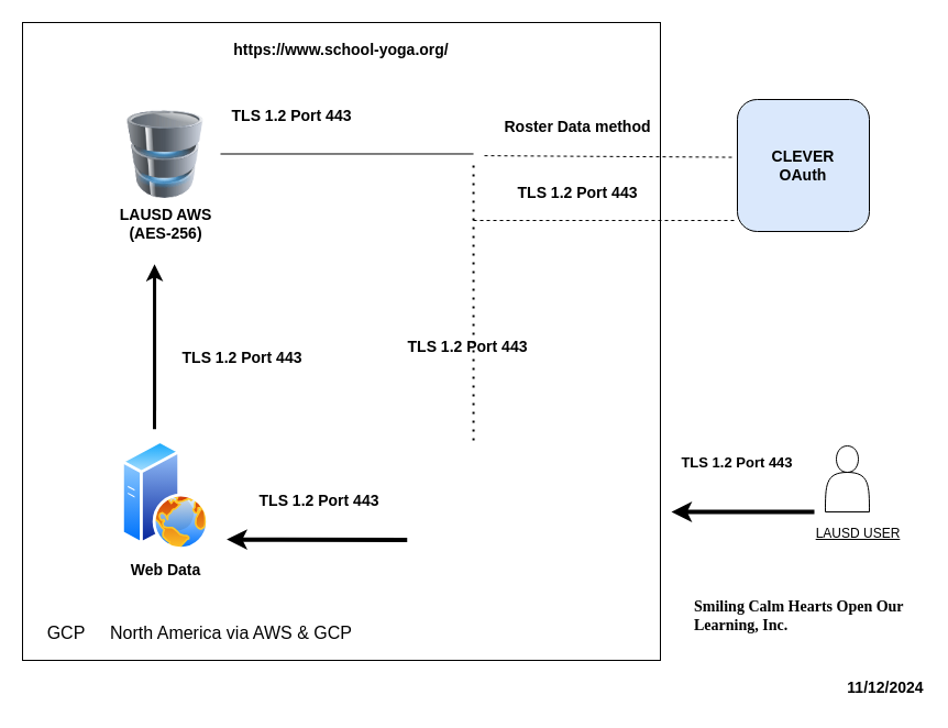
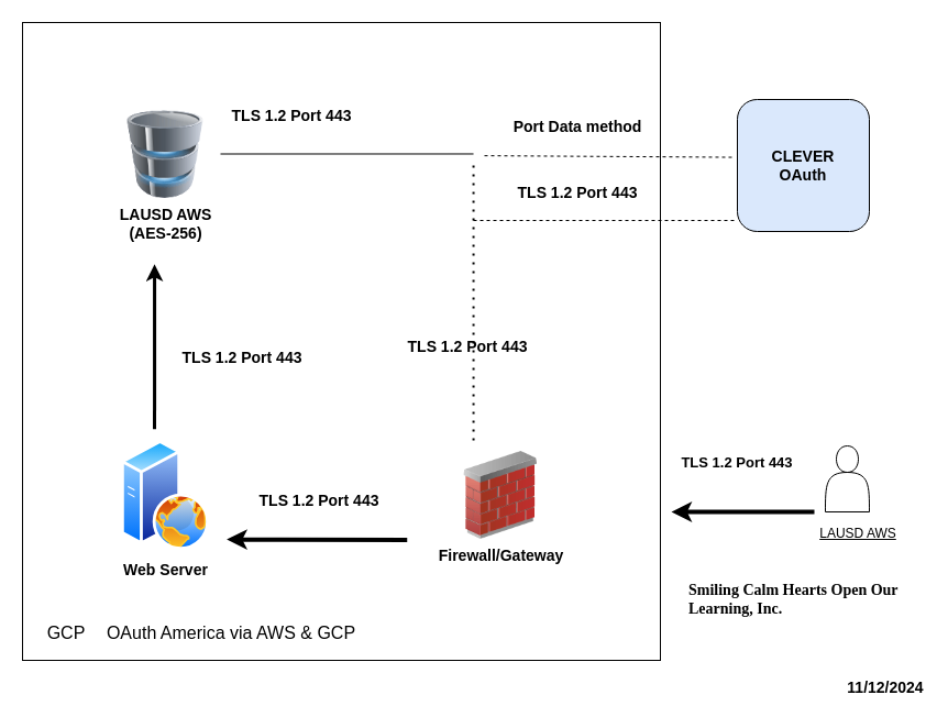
- <mxCell id="13" value="&lt;b&gt;&lt;font style=&quot;font-size: 14px;&quot;&gt;https://www.school-yoga.org/&lt;/font&gt;&lt;/b&gt;" style="text;html=1;align=center;verticalAlign=middle;whiteSpace=wrap;rounded=0;" vertex="1" parent="1"><mxGeometry x="180" y="30" width="260" height="30" as="geometry" /></mxCell>
- <mxCell id="14" value="&lt;b&gt;&lt;font style=&quot;font-size: 14px;&quot;&gt;Roster Data method&lt;/font&gt;&lt;/b&gt;" style="text;html=1;align=center;verticalAlign=middle;whiteSpace=wrap;rounded=0;" vertex="1" parent="1"><mxGeometry x="450" y="100" width="150" height="30" as="geometry" /></mxCell>
+ <mxCell id="14" value="&lt;b&gt;&lt;font style=&quot;font-size: 14px;&quot;&gt;Port Data method&lt;/font&gt;&lt;/b&gt;" style="text;html=1;align=center;verticalAlign=middle;whiteSpace=wrap;rounded=0;" vertex="1" parent="1"><mxGeometry x="450" y="100" width="150" height="30" as="geometry" /></mxCell>
+ <mxCell id="4" value="&lt;font style=&quot;font-size: 14px;&quot;&gt;&lt;b&gt;Firewall/Gateway&lt;/b&gt;&lt;/font&gt;" style="image;html=1;image=img/lib/clip_art/networking/Firewall_02_128x128.png" vertex="1" parent="1"><mxGeometry x="380" y="410" width="150" height="80" as="geometry" /></mxCell>
- <mxCell id="10" value="&lt;u&gt;LAUSD USER&lt;/u&gt;" style="text;html=1;align=center;verticalAlign=middle;whiteSpace=wrap;rounded=0;" vertex="1" parent="1"><mxGeometry x="720" y="470" width="120" height="30" as="geometry" /></mxCell>
+ <mxCell id="10" value="&lt;u&gt;LAUSD AWS&lt;/u&gt;" style="text;html=1;align=center;verticalAlign=middle;whiteSpace=wrap;rounded=0;" vertex="1" parent="1"><mxGeometry x="720" y="470" width="120" height="30" as="geometry" /></mxCell>
- <mxCell id="5" value="&lt;font style=&quot;font-size: 14px;&quot;&gt;&lt;b&gt;Web Data&lt;/b&gt;&lt;/font&gt;" style="image;aspect=fixed;perimeter=ellipsePerimeter;html=1;align=center;shadow=0;dashed=0;spacingTop=3;image=img/lib/active_directory/web_server.svg;" vertex="1" parent="1"><mxGeometry x="110" y="400" width="80" height="100" as="geometry" /></mxCell>
+ <mxCell id="5" value="&lt;font style=&quot;font-size: 14px;&quot;&gt;&lt;b&gt;Web Server&lt;/b&gt;&lt;/font&gt;" style="image;aspect=fixed;perimeter=ellipsePerimeter;html=1;align=center;shadow=0;dashed=0;spacingTop=3;image=img/lib/active_directory/web_server.svg;" vertex="1" parent="1"><mxGeometry x="110" y="400" width="80" height="100" as="geometry" /></mxCell>
- <mxCell id="18" value="&lt;div style=&quot;caret-color: rgb(0, 0, 0); text-align: start; font-family: &amp;quot;Times New Roman&amp;quot;, Times, serif; line-height: 1.2; font-size: 14px;&quot; data-ogsc=&quot;rgb(0, 0, 0)&quot;&gt;&lt;b&gt;&lt;font style=&quot;font-size: 14px;&quot;&gt;Smiling Calm Hearts Open Our Learning, Inc.&lt;/font&gt;&lt;span style=&quot;background-color: initial;&quot;&gt;&amp;nbsp;&lt;/span&gt;&lt;/b&gt;&lt;/div&gt;" style="text;html=1;align=center;verticalAlign=middle;whiteSpace=wrap;rounded=0;" vertex="1" parent="1"><mxGeometry x="630" y="530" width="200" height="60" as="geometry" /></mxCell>
+ <mxCell id="18" value="&lt;div style=&quot;caret-color: rgb(0, 0, 0); text-align: start; font-family: &amp;quot;Times New Roman&amp;quot;, Times, serif; line-height: 1.2; font-size: 14px;&quot; data-ogsc=&quot;rgb(0, 0, 0)&quot;&gt;&lt;b&gt;&lt;font style=&quot;font-size: 14px;&quot;&gt;Smiling Calm Hearts Open Our Learning, Inc.&lt;/font&gt;&lt;span style=&quot;background-color: initial;&quot;&gt;&amp;nbsp;&lt;/span&gt;&lt;/b&gt;&lt;/div&gt;" style="text;html=1;align=center;verticalAlign=middle;whiteSpace=wrap;rounded=0;" vertex="1" parent="1"><mxGeometry x="625" y="515" width="200" height="60" as="geometry" /></mxCell>
- <mxCell id="21" value="&lt;font style=&quot;font-size: 16px;&quot;&gt;North America via AWS &amp;amp; GCP&lt;/font&gt;" style="text;html=1;align=center;verticalAlign=middle;whiteSpace=wrap;rounded=0;" vertex="1" parent="1"><mxGeometry x="90" y="560" width="240" height="30" as="geometry" /></mxCell>
+ <mxCell id="21" value="&lt;font style=&quot;font-size: 16px;&quot;&gt;OAuth America via AWS &amp;amp; GCP&lt;/font&gt;" style="text;html=1;align=center;verticalAlign=middle;whiteSpace=wrap;rounded=0;" vertex="1" parent="1"><mxGeometry x="90" y="560" width="240" height="30" as="geometry" /></mxCell>
